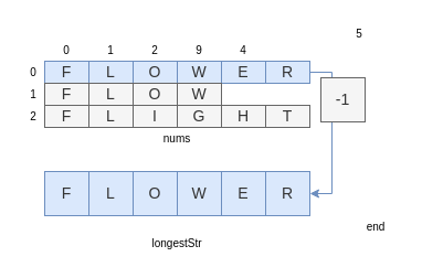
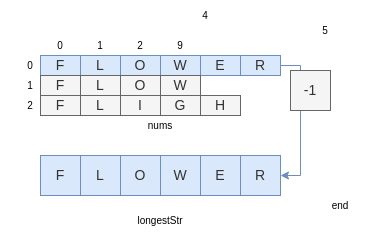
- <mxCell id="36" value="4" style="text;html=1;align=center;verticalAlign=middle;whiteSpace=wrap;rounded=0;fontSize=10;" vertex="1" parent="1"><mxGeometry x="200" y="35" width="40" height="20" as="geometry" /></mxCell>
+ <mxCell id="36" value="4" style="text;html=1;align=center;verticalAlign=middle;whiteSpace=wrap;rounded=0;fontSize=10;" vertex="1" parent="1"><mxGeometry x="185" y="5" width="40" height="20" as="geometry" /></mxCell>
- <mxCell id="18" value="T" style="text;html=1;align=center;verticalAlign=middle;whiteSpace=wrap;rounded=0;fillColor=#f5f5f5;strokeColor=#666666;fontSize=14;fontColor=#333333;" vertex="1" parent="1"><mxGeometry x="240" y="95" width="40" height="20" as="geometry" /></mxCell>
